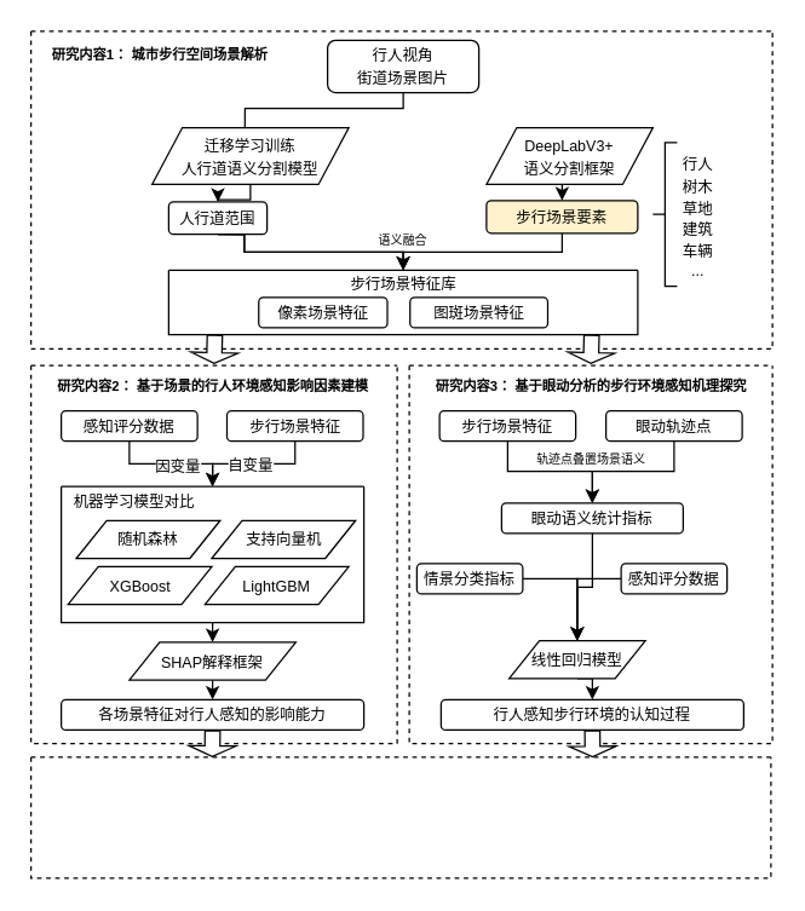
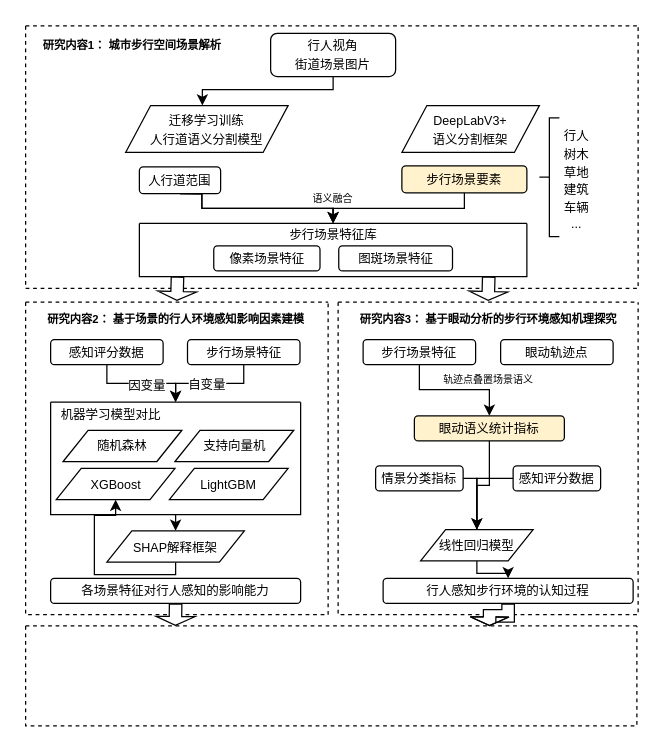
- <mxCell id="3" style="edgeStyle=orthogonalEdgeStyle;rounded=0;html=1;exitX=0.5;exitY=1;exitDx=0;exitDy=0;entryX=0.472;entryY=-0.002;entryDx=0;entryDy=0;entryPerimeter=0;fontSize=8;strokeWidth=1;elbow=vertical;endArrow=none;" edge="1" parent="2" source="4" target="19"><mxGeometry relative="1" as="geometry"><Array as="points"><mxPoint x="246" y="51" /><mxPoint x="141" y="51" /></Array></mxGeometry></mxCell>
+ <mxCell id="3" style="edgeStyle=orthogonalEdgeStyle;rounded=0;html=1;exitX=0.5;exitY=1;exitDx=0;exitDy=0;entryX=0.472;entryY=-0.002;entryDx=0;entryDy=0;entryPerimeter=0;fontSize=8;strokeWidth=1;elbow=vertical;" edge="1" parent="2" source="4" target="19"><mxGeometry relative="1" as="geometry"><Array as="points"><mxPoint x="246" y="51" /><mxPoint x="141" y="51" /></Array></mxGeometry></mxCell>
- <mxCell id="5" style="edgeStyle=orthogonalEdgeStyle;rounded=0;html=1;exitX=0.5;exitY=1;exitDx=0;exitDy=0;entryX=0.5;entryY=0;entryDx=0;entryDy=0;fontSize=8;elbow=vertical;" edge="1" parent="2" source="6" target="8"><mxGeometry relative="1" as="geometry" /></mxCell>
- <mxCell id="18" style="edgeStyle=orthogonalEdgeStyle;rounded=0;html=1;exitX=0.5;exitY=1;exitDx=0;exitDy=0;entryX=0.5;entryY=0;entryDx=0;entryDy=0;fontSize=8;elbow=vertical;" edge="1" parent="2" source="19" target="17"><mxGeometry relative="1" as="geometry" /></mxCell>
- <mxCell id="52" style="edgeStyle=orthogonalEdgeStyle;rounded=0;html=1;exitX=0.5;exitY=1;exitDx=0;exitDy=0;entryX=0.5;entryY=0;entryDx=0;entryDy=0;fontSize=10;elbow=vertical;" edge="1" parent="46" source="53" target="55"><mxGeometry relative="1" as="geometry"><Array as="points"><mxPoint x="175" y="70" /><mxPoint x="121" y="70" /></Array></mxGeometry></mxCell>
- <mxCell id="55" value="眼动语义统计指标" style="rounded=1;whiteSpace=wrap;html=1;fontSize=10;" vertex="1" parent="46"><mxGeometry x="61" y="91" width="120" height="20" as="geometry" /></mxCell>
+ <mxCell id="55" value="眼动语义统计指标" style="rounded=1;whiteSpace=wrap;html=1;fontSize=10;fillColor=#fff2cc;" vertex="1" parent="46"><mxGeometry x="61" y="91" width="120" height="20" as="geometry" /></mxCell>
- <mxCell id="54" style="edgeStyle=orthogonalEdgeStyle;rounded=0;html=1;exitX=0.5;exitY=1;exitDx=0;exitDy=0;entryX=0.5;entryY=0;entryDx=0;entryDy=0;fontSize=8;elbow=vertical;" edge="1" parent="46" source="55" target="50"><mxGeometry relative="1" as="geometry" /></mxCell>
+ <mxCell id="54" style="edgeStyle=orthogonalEdgeStyle;rounded=0;html=1;exitX=0.5;exitY=1;exitDx=0;exitDy=0;entryX=0.5;entryY=0;entryDx=0;entryDy=0;fontSize=8;elbow=vertical;endArrow=none;" edge="1" parent="46" source="55" target="50"><mxGeometry relative="1" as="geometry" /></mxCell>
- <mxCell id="60" value="情景分类指标" style="rounded=1;whiteSpace=wrap;html=1;fontSize=10;" vertex="1" parent="46"><mxGeometry x="5" y="131" width="70" height="20" as="geometry" /></mxCell>
+ <mxCell id="60" value="情景分类指标" style="rounded=1;whiteSpace=wrap;html=1;fontSize=10;" vertex="1" parent="46"><mxGeometry x="30" y="131" width="70" height="20" as="geometry" /></mxCell>
- <mxCell id="42" style="edgeStyle=orthogonalEdgeStyle;rounded=0;html=1;exitX=0.5;exitY=1;exitDx=0;exitDy=0;entryX=0.5;entryY=0;entryDx=0;entryDy=0;fontSize=10;elbow=vertical;" edge="1" parent="28" source="43" target="44"><mxGeometry relative="1" as="geometry" /></mxCell>
+ <mxCell id="42" style="edgeStyle=orthogonalEdgeStyle;rounded=0;html=1;exitX=0.5;exitY=1;exitDx=0;exitDy=0;fontSize=10;elbow=vertical;" edge="1" parent="28" source="43" target="39"><mxGeometry relative="1" as="geometry" /></mxCell>
- <mxCell id="51" value="行人感知步行环境的认知过程" style="rounded=1;whiteSpace=wrap;html=1;fontSize=10;" vertex="1" parent="46"><mxGeometry x="21" y="221" width="200" height="20" as="geometry" /></mxCell>
+ <mxCell id="51" value="行人感知步行环境的认知过程" style="rounded=1;whiteSpace=wrap;html=1;fontSize=10;" vertex="1" parent="46"><mxGeometry x="36" y="221" width="200" height="20" as="geometry" /></mxCell>
